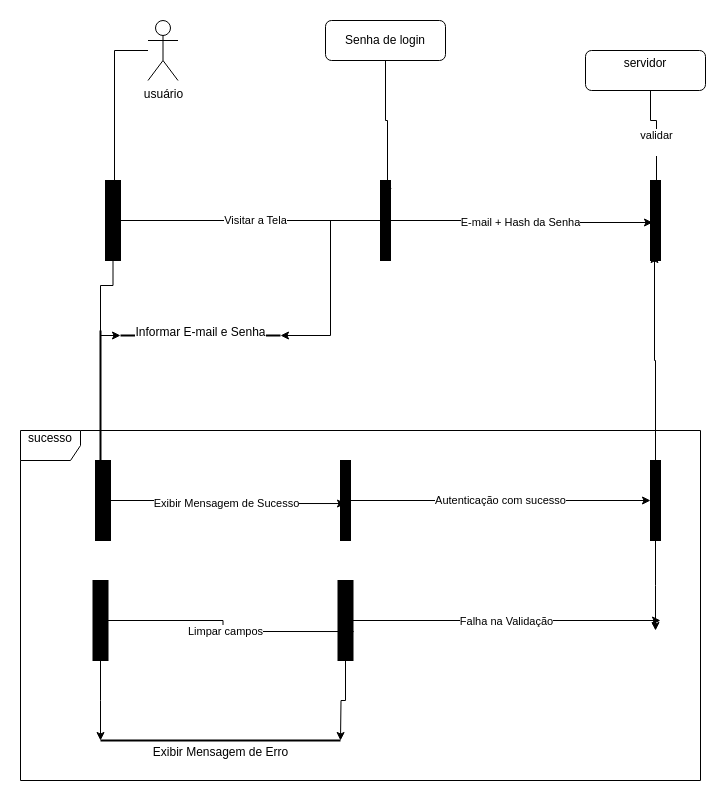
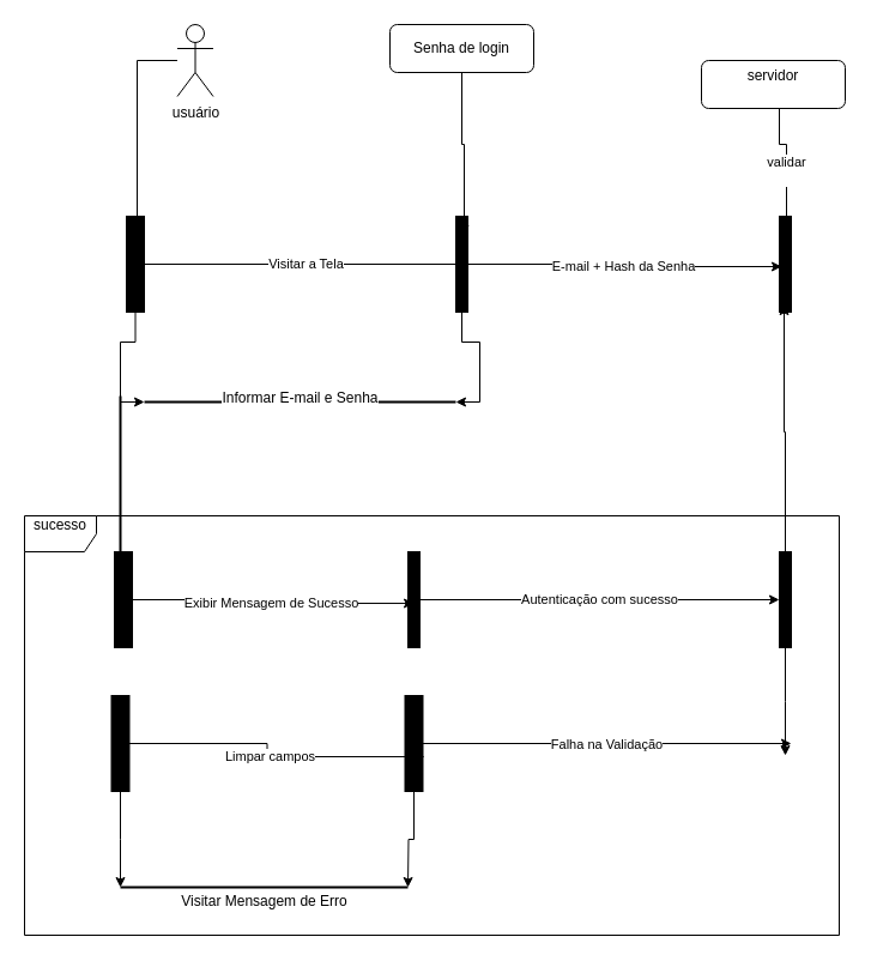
- <mxCell id="11" value="Informar E-mail e Senha&lt;div&gt;&lt;br&gt;&lt;/div&gt;" style="line;strokeWidth=2;html=1;" vertex="1" parent="1"><mxGeometry x="120" y="310" width="160" height="50" as="geometry" /></mxCell>
+ <mxCell id="11" value="Informar E-mail e Senha&lt;div&gt;&lt;br&gt;&lt;/div&gt;" style="line;strokeWidth=2;html=1;" vertex="1" parent="1"><mxGeometry x="120" y="310" width="260" height="50" as="geometry" /></mxCell>
- <mxCell id="31" value="Exibir Mensagem de Erro" style="line;strokeWidth=2;html=1;" vertex="1" parent="1"><mxGeometry x="100" y="730" width="240" height="20" as="geometry" /></mxCell>
+ <mxCell id="31" value="Visitar Mensagem de Erro" style="line;strokeWidth=2;html=1;" vertex="1" parent="1"><mxGeometry x="100" y="730" width="240" height="20" as="geometry" /></mxCell>
